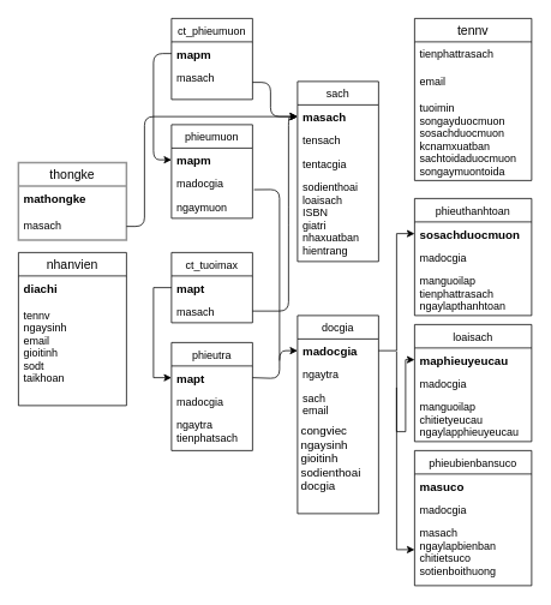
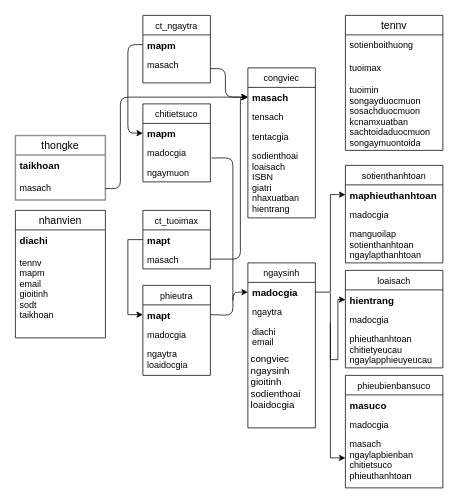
- <mxCell id="14" value="ct_phieumuon" style="swimlane;fontStyle=0;childLayout=stackLayout;horizontal=1;startSize=26;fillColor=none;horizontalStack=0;resizeParent=1;resizeParentMax=0;resizeLast=0;collapsible=1;marginBottom=0;" parent="1" vertex="1"><mxGeometry x="190" y="20" width="90" height="90" as="geometry" /></mxCell>
+ <mxCell id="14" value="ct_ngaytra" style="swimlane;fontStyle=0;childLayout=stackLayout;horizontal=1;startSize=26;fillColor=none;horizontalStack=0;resizeParent=1;resizeParentMax=0;resizeLast=0;collapsible=1;marginBottom=0;" parent="1" vertex="1"><mxGeometry x="190" y="20" width="90" height="90" as="geometry" /></mxCell>
- <mxCell id="37" value="tienphattrasach" style="text;strokeColor=none;fillColor=none;spacingLeft=4;spacingRight=4;overflow=hidden;rotatable=0;points=[[0,0.5],[1,0.5]];portConstraint=eastwest;fontSize=12;" parent="36" vertex="1"><mxGeometry y="26" width="130" height="30" as="geometry" /></mxCell>
+ <mxCell id="37" value="sotienboithuong" style="text;strokeColor=none;fillColor=none;spacingLeft=4;spacingRight=4;overflow=hidden;rotatable=0;points=[[0,0.5],[1,0.5]];portConstraint=eastwest;fontSize=12;" parent="36" vertex="1"><mxGeometry y="26" width="130" height="30" as="geometry" /></mxCell>
- <mxCell id="38" value="email" style="text;strokeColor=none;fillColor=none;spacingLeft=4;spacingRight=4;overflow=hidden;rotatable=0;points=[[0,0.5],[1,0.5]];portConstraint=eastwest;fontSize=12;" parent="36" vertex="1"><mxGeometry y="56" width="130" height="30" as="geometry" /></mxCell>
+ <mxCell id="38" value="tuoimax" style="text;strokeColor=none;fillColor=none;spacingLeft=4;spacingRight=4;overflow=hidden;rotatable=0;points=[[0,0.5],[1,0.5]];portConstraint=eastwest;fontSize=12;" parent="36" vertex="1"><mxGeometry y="56" width="130" height="30" as="geometry" /></mxCell>
- <mxCell id="5" value="sach" style="swimlane;fontStyle=0;childLayout=stackLayout;horizontal=1;startSize=26;fillColor=none;horizontalStack=0;resizeParent=1;resizeParentMax=0;resizeLast=0;collapsible=1;marginBottom=0;" parent="1" vertex="1"><mxGeometry x="330" y="90" width="90" height="200" as="geometry" /></mxCell>
+ <mxCell id="5" value="congviec" style="swimlane;fontStyle=0;childLayout=stackLayout;horizontal=1;startSize=26;fillColor=none;horizontalStack=0;resizeParent=1;resizeParentMax=0;resizeLast=0;collapsible=1;marginBottom=0;" parent="1" vertex="1"><mxGeometry x="330" y="90" width="90" height="200" as="geometry" /></mxCell>
- <mxCell id="10" value="phieumuon" style="swimlane;fontStyle=0;childLayout=stackLayout;horizontal=1;startSize=26;fillColor=none;horizontalStack=0;resizeParent=1;resizeParentMax=0;resizeLast=0;collapsible=1;marginBottom=0;" parent="1" vertex="1"><mxGeometry x="190" y="138" width="90" height="104" as="geometry" /></mxCell>
+ <mxCell id="10" value="chitietsuco" style="swimlane;fontStyle=0;childLayout=stackLayout;horizontal=1;startSize=26;fillColor=none;horizontalStack=0;resizeParent=1;resizeParentMax=0;resizeLast=0;collapsible=1;marginBottom=0;" parent="1" vertex="1"><mxGeometry x="190" y="138" width="90" height="104" as="geometry" /></mxCell>
- <mxCell id="3" value="mathongke" style="text;strokeColor=none;fillColor=none;spacingLeft=4;spacingRight=4;overflow=hidden;rotatable=0;points=[[0,0.5],[1,0.5]];portConstraint=eastwest;fontSize=13;fontStyle=1" parent="2" vertex="1"><mxGeometry y="26" width="120" height="30" as="geometry" /></mxCell>
+ <mxCell id="3" value="taikhoan" style="text;strokeColor=none;fillColor=none;spacingLeft=4;spacingRight=4;overflow=hidden;rotatable=0;points=[[0,0.5],[1,0.5]];portConstraint=eastwest;fontSize=13;fontStyle=1" parent="2" vertex="1"><mxGeometry y="26" width="120" height="30" as="geometry" /></mxCell>
- <mxCell id="32" value="phieuthanhtoan" style="swimlane;fontStyle=0;childLayout=stackLayout;horizontal=1;startSize=26;fillColor=none;horizontalStack=0;resizeParent=1;resizeParentMax=0;resizeLast=0;collapsible=1;marginBottom=0;" parent="1" vertex="1"><mxGeometry x="460" y="220" width="130" height="130" as="geometry" /></mxCell>
+ <mxCell id="32" value="sotienthanhtoan" style="swimlane;fontStyle=0;childLayout=stackLayout;horizontal=1;startSize=26;fillColor=none;horizontalStack=0;resizeParent=1;resizeParentMax=0;resizeLast=0;collapsible=1;marginBottom=0;" parent="1" vertex="1"><mxGeometry x="460" y="220" width="130" height="130" as="geometry" /></mxCell>
- <mxCell id="33" value="sosachduocmuon" style="text;strokeColor=none;fillColor=none;align=left;verticalAlign=top;spacingLeft=4;spacingRight=4;overflow=hidden;rotatable=0;points=[[0,0.5],[1,0.5]];portConstraint=eastwest;fontStyle=1;fontSize=13;" parent="32" vertex="1"><mxGeometry y="26" width="130" height="26" as="geometry" /></mxCell>
+ <mxCell id="33" value="maphieuthanhtoan" style="text;strokeColor=none;fillColor=none;align=left;verticalAlign=top;spacingLeft=4;spacingRight=4;overflow=hidden;rotatable=0;points=[[0,0.5],[1,0.5]];portConstraint=eastwest;fontStyle=1;fontSize=13;" parent="32" vertex="1"><mxGeometry y="26" width="130" height="26" as="geometry" /></mxCell>
- <mxCell id="35" value="manguoilap&#10;tienphattrasach&#10;ngaylapthanhtoan" style="text;strokeColor=none;fillColor=none;align=left;verticalAlign=top;spacingLeft=4;spacingRight=4;overflow=hidden;rotatable=0;points=[[0,0.5],[1,0.5]];portConstraint=eastwest;" parent="32" vertex="1"><mxGeometry y="78" width="130" height="52" as="geometry" /></mxCell>
+ <mxCell id="35" value="manguoilap&#10;sotienthanhtoan&#10;ngaylapthanhtoan" style="text;strokeColor=none;fillColor=none;align=left;verticalAlign=top;spacingLeft=4;spacingRight=4;overflow=hidden;rotatable=0;points=[[0,0.5],[1,0.5]];portConstraint=eastwest;" parent="32" vertex="1"><mxGeometry y="78" width="130" height="52" as="geometry" /></mxCell>
- <mxCell id="46" value="tennv&#10;ngaysinh&#10;email&#10;gioitinh&#10;sodt&#10;taikhoan" style="text;strokeColor=none;fillColor=none;spacingLeft=4;spacingRight=4;overflow=hidden;rotatable=0;points=[[0,0.5],[1,0.5]];portConstraint=eastwest;fontSize=12;" parent="44" vertex="1"><mxGeometry y="56" width="120" height="114" as="geometry" /></mxCell>
+ <mxCell id="46" value="tennv&#10;mapm&#10;email&#10;gioitinh&#10;sodt&#10;taikhoan" style="text;strokeColor=none;fillColor=none;spacingLeft=4;spacingRight=4;overflow=hidden;rotatable=0;points=[[0,0.5],[1,0.5]];portConstraint=eastwest;fontSize=12;" parent="44" vertex="1"><mxGeometry y="56" width="120" height="114" as="geometry" /></mxCell>
- <mxCell id="26" value="docgia" style="swimlane;fontStyle=0;childLayout=stackLayout;horizontal=1;startSize=26;fillColor=none;horizontalStack=0;resizeParent=1;resizeParentMax=0;resizeLast=0;collapsible=1;marginBottom=0;" parent="1" vertex="1"><mxGeometry x="330" y="350" width="90" height="220" as="geometry" /></mxCell>
+ <mxCell id="26" value="ngaysinh" style="swimlane;fontStyle=0;childLayout=stackLayout;horizontal=1;startSize=26;fillColor=none;horizontalStack=0;resizeParent=1;resizeParentMax=0;resizeLast=0;collapsible=1;marginBottom=0;" parent="1" vertex="1"><mxGeometry x="330" y="350" width="90" height="220" as="geometry" /></mxCell>
- <mxCell id="49" value="maphieuyeucau" style="text;strokeColor=none;fillColor=none;align=left;verticalAlign=top;spacingLeft=4;spacingRight=4;overflow=hidden;rotatable=0;points=[[0,0.5],[1,0.5]];portConstraint=eastwest;fontStyle=1;fontSize=13;" parent="48" vertex="1"><mxGeometry y="26" width="130" height="26" as="geometry" /></mxCell>
+ <mxCell id="49" value="hientrang" style="text;strokeColor=none;fillColor=none;align=left;verticalAlign=top;spacingLeft=4;spacingRight=4;overflow=hidden;rotatable=0;points=[[0,0.5],[1,0.5]];portConstraint=eastwest;fontStyle=1;fontSize=13;" parent="48" vertex="1"><mxGeometry y="26" width="130" height="26" as="geometry" /></mxCell>
- <mxCell id="29" value="sach&#10;email" style="text;strokeColor=none;fillColor=none;align=left;verticalAlign=top;spacingLeft=4;spacingRight=4;overflow=hidden;rotatable=0;points=[[0,0.5],[1,0.5]];portConstraint=eastwest;" parent="26" vertex="1"><mxGeometry y="78" width="90" height="32" as="geometry" /></mxCell>
+ <mxCell id="29" value="diachi&#10;email" style="text;strokeColor=none;fillColor=none;align=left;verticalAlign=top;spacingLeft=4;spacingRight=4;overflow=hidden;rotatable=0;points=[[0,0.5],[1,0.5]];portConstraint=eastwest;" parent="26" vertex="1"><mxGeometry y="78" width="90" height="32" as="geometry" /></mxCell>
- <mxCell id="51" value="manguoilap&#10;chitietyeucau&#10;ngaylapphieuyeucau" style="text;strokeColor=none;fillColor=none;align=left;verticalAlign=top;spacingLeft=4;spacingRight=4;overflow=hidden;rotatable=0;points=[[0,0.5],[1,0.5]];portConstraint=eastwest;" parent="48" vertex="1"><mxGeometry y="78" width="130" height="52" as="geometry" /></mxCell>
+ <mxCell id="51" value="phieuthanhtoan&#10;chitietyeucau&#10;ngaylapphieuyeucau" style="text;strokeColor=none;fillColor=none;align=left;verticalAlign=top;spacingLeft=4;spacingRight=4;overflow=hidden;rotatable=0;points=[[0,0.5],[1,0.5]];portConstraint=eastwest;" parent="48" vertex="1"><mxGeometry y="78" width="130" height="52" as="geometry" /></mxCell>
- <mxCell id="24" value="ngaytra&#10;tienphatsach" style="text;strokeColor=none;fillColor=none;align=left;verticalAlign=top;spacingLeft=4;spacingRight=4;overflow=hidden;rotatable=0;points=[[0,0.5],[1,0.5]];portConstraint=eastwest;" parent="21" vertex="1"><mxGeometry y="78" width="90" height="42" as="geometry" /></mxCell>
+ <mxCell id="24" value="ngaytra&#10;loaidocgia" style="text;strokeColor=none;fillColor=none;align=left;verticalAlign=top;spacingLeft=4;spacingRight=4;overflow=hidden;rotatable=0;points=[[0,0.5],[1,0.5]];portConstraint=eastwest;" parent="21" vertex="1"><mxGeometry y="78" width="90" height="42" as="geometry" /></mxCell>
- <mxCell id="30" value="congviec&#10;ngaysinh&#10;gioitinh&#10;sodienthoai&#10;docgia" style="text;strokeColor=none;fillColor=none;align=left;verticalAlign=top;spacingLeft=4;spacingRight=4;overflow=hidden;rotatable=0;points=[[0,0.5],[1,0.5]];portConstraint=eastwest;fontSize=13;whiteSpace=wrap;spacing=0;spacingBottom=8;spacingTop=5;" parent="26" vertex="1"><mxGeometry y="110" width="90" height="110" as="geometry" /></mxCell>
+ <mxCell id="30" value="congviec&#10;ngaysinh&#10;gioitinh&#10;sodienthoai&#10;loaidocgia" style="text;strokeColor=none;fillColor=none;align=left;verticalAlign=top;spacingLeft=4;spacingRight=4;overflow=hidden;rotatable=0;points=[[0,0.5],[1,0.5]];portConstraint=eastwest;fontSize=13;whiteSpace=wrap;spacing=0;spacingBottom=8;spacingTop=5;" parent="26" vertex="1"><mxGeometry y="110" width="90" height="110" as="geometry" /></mxCell>
- <mxCell id="55" value="masach&#10;ngaylapbienban&#10;chitietsuco&#10;sotienboithuong" style="text;strokeColor=none;fillColor=none;align=left;verticalAlign=top;spacingLeft=4;spacingRight=4;overflow=hidden;rotatable=0;points=[[0,0.5],[1,0.5]];portConstraint=eastwest;" parent="52" vertex="1"><mxGeometry y="78" width="130" height="72" as="geometry" /></mxCell>
+ <mxCell id="55" value="masach&#10;ngaylapbienban&#10;chitietsuco&#10;phieuthanhtoan" style="text;strokeColor=none;fillColor=none;align=left;verticalAlign=top;spacingLeft=4;spacingRight=4;overflow=hidden;rotatable=0;points=[[0,0.5],[1,0.5]];portConstraint=eastwest;" parent="52" vertex="1"><mxGeometry y="78" width="130" height="72" as="geometry" /></mxCell>
